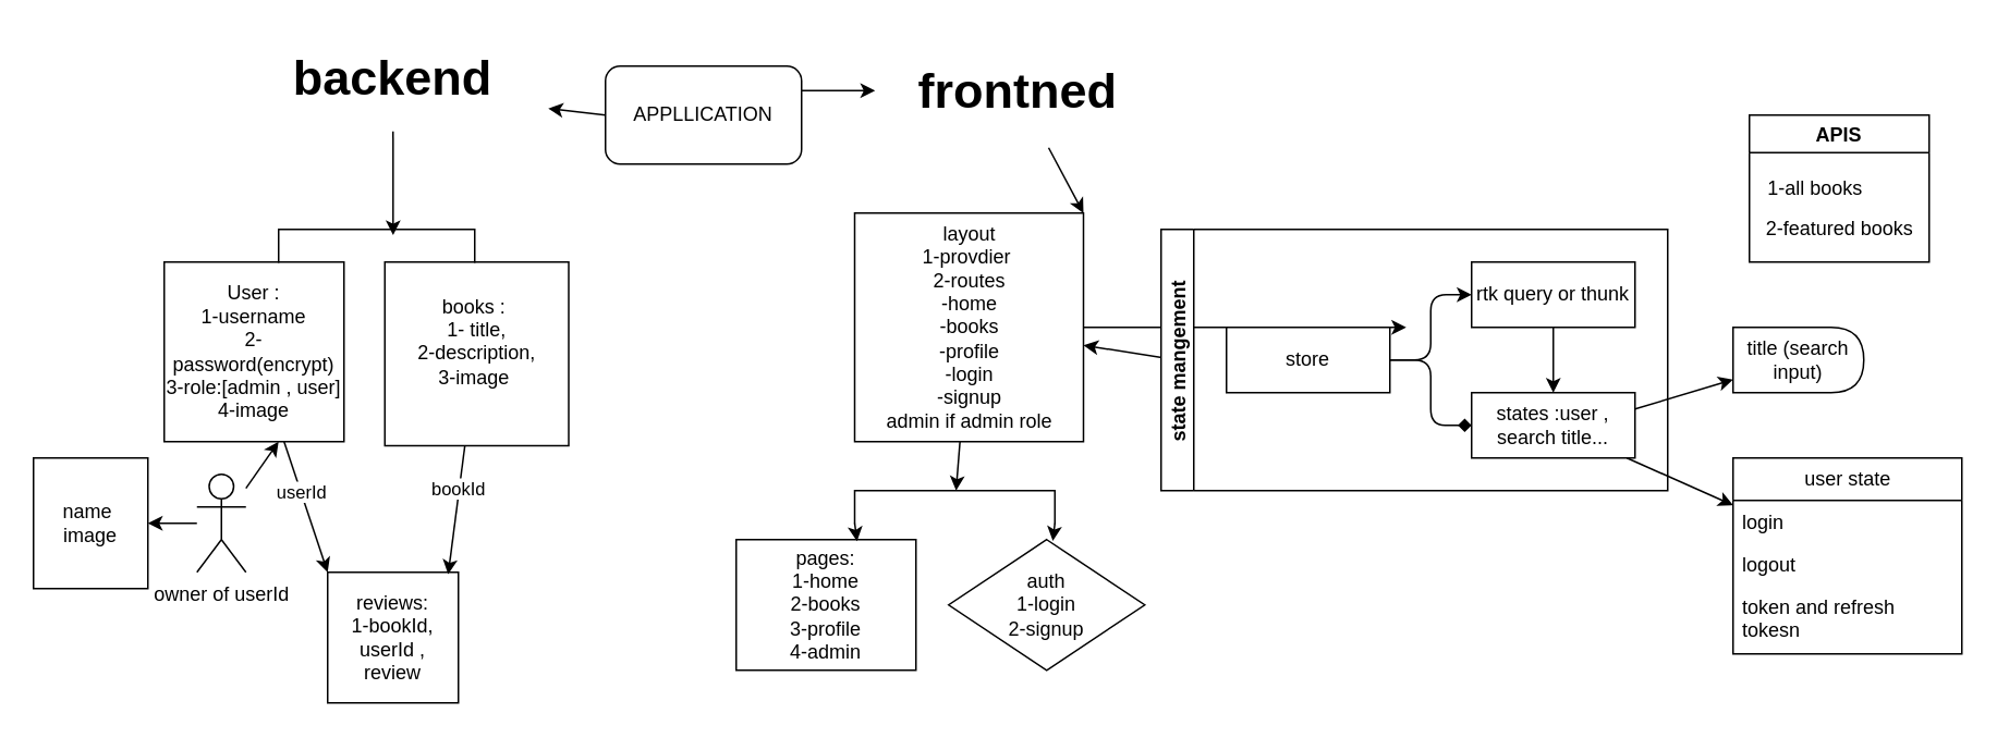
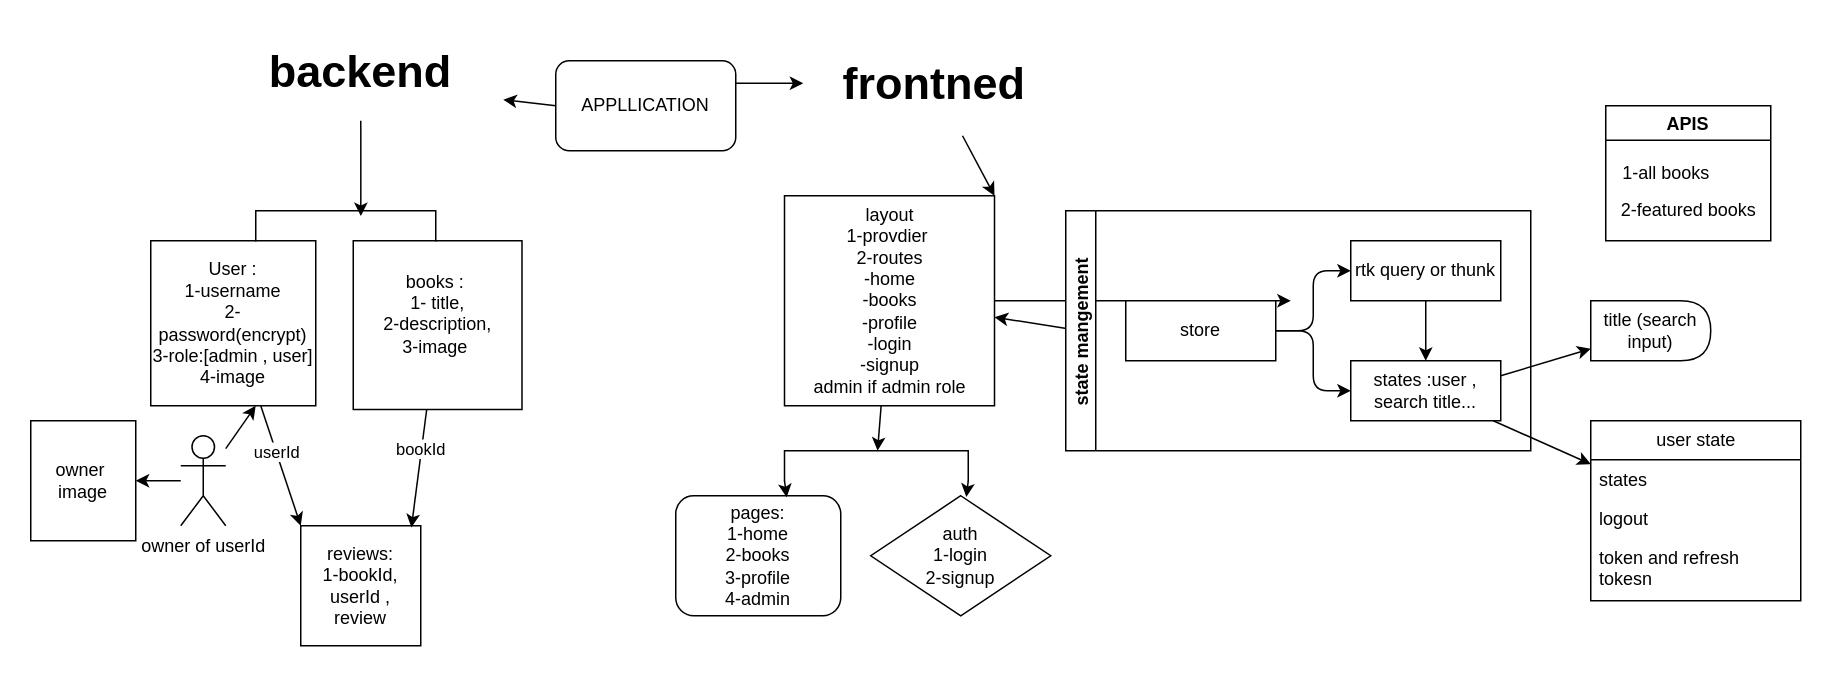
- <mxCell id="25" value="" style="edgeStyle=elbowEdgeStyle;elbow=horizontal;html=1;rounded=1;curved=0;sourcePerimeterSpacing=0;targetPerimeterSpacing=0;startSize=6;endSize=6;endArrow=diamond;" edge="1" parent="20" source="21" target="24"><mxGeometry relative="1" as="geometry" /></mxCell>
+ <mxCell id="25" value="" style="edgeStyle=elbowEdgeStyle;elbow=horizontal;html=1;rounded=1;curved=0;sourcePerimeterSpacing=0;targetPerimeterSpacing=0;startSize=6;endSize=6;" edge="1" parent="20" source="21" target="24"><mxGeometry relative="1" as="geometry" /></mxCell>
- <mxCell id="40" value="name&amp;nbsp;&lt;div&gt;image&lt;/div&gt;" style="rounded=0;whiteSpace=wrap;html=1;" vertex="1" parent="1"><mxGeometry x="20" y="280" width="70" height="80" as="geometry" /></mxCell>
+ <mxCell id="40" value="owner&amp;nbsp;&lt;div&gt;image&lt;/div&gt;" style="rounded=0;whiteSpace=wrap;html=1;" vertex="1" parent="1"><mxGeometry x="20" y="280" width="70" height="80" as="geometry" /></mxCell>
- <mxCell id="33" value="login&amp;nbsp;" style="text;strokeColor=none;fillColor=none;align=left;verticalAlign=top;spacingLeft=4;spacingRight=4;overflow=hidden;rotatable=0;points=[[0,0.5],[1,0.5]];portConstraint=eastwest;whiteSpace=wrap;html=1;" vertex="1" parent="32"><mxGeometry y="26" width="140" height="26" as="geometry" /></mxCell>
+ <mxCell id="33" value="states&amp;nbsp;" style="text;strokeColor=none;fillColor=none;align=left;verticalAlign=top;spacingLeft=4;spacingRight=4;overflow=hidden;rotatable=0;points=[[0,0.5],[1,0.5]];portConstraint=eastwest;whiteSpace=wrap;html=1;" vertex="1" parent="32"><mxGeometry y="26" width="140" height="26" as="geometry" /></mxCell>
- <mxCell id="17" value="pages:&lt;div&gt;1-home&lt;/div&gt;&lt;div&gt;2-books&lt;/div&gt;&lt;div&gt;3-profile&lt;/div&gt;&lt;div&gt;4-admin&lt;/div&gt;" style="whiteSpace=wrap;html=1;fillColor=none;" vertex="1" parent="1"><mxGeometry x="450" y="330" width="110" height="80" as="geometry" /></mxCell>
+ <mxCell id="17" value="pages:&lt;div&gt;1-home&lt;/div&gt;&lt;div&gt;2-books&lt;/div&gt;&lt;div&gt;3-profile&lt;/div&gt;&lt;div&gt;4-admin&lt;/div&gt;" style="whiteSpace=wrap;html=1;fillColor=none;rounded=1;" vertex="1" parent="1"><mxGeometry x="450" y="330" width="110" height="80" as="geometry" /></mxCell>
